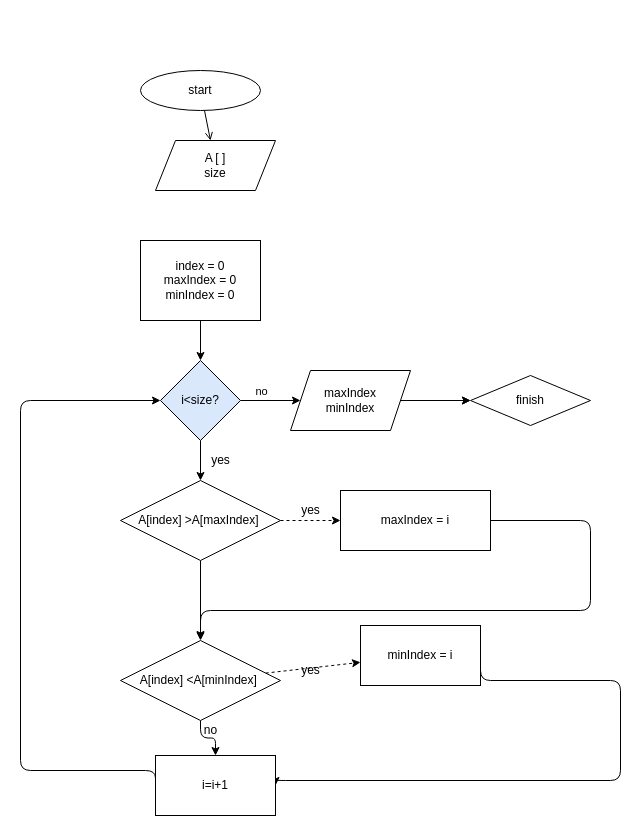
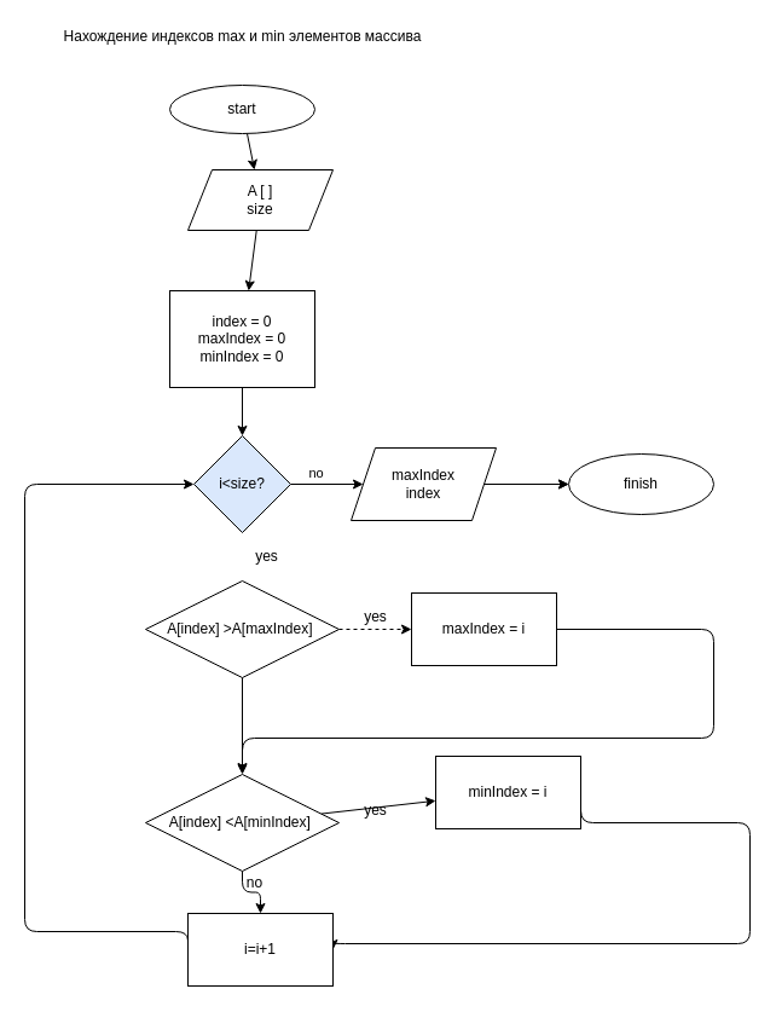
+ <mxCell id="2" value="Нахождение индексов max и min элементов массива" style="text;html=1;align=center;verticalAlign=middle;resizable=0;points=[];autosize=1;strokeColor=none;fillColor=none;" parent="1" vertex="1"><mxGeometry x="45" y="20" width="310" height="20" as="geometry" /></mxCell>
- <mxCell id="3" value="" style="edgeStyle=none;html=1;endArrow=open;" parent="1" source="4" target="6" edge="1"><mxGeometry relative="1" as="geometry" /></mxCell>
+ <mxCell id="3" value="" style="edgeStyle=none;html=1;" parent="1" source="4" target="6" edge="1"><mxGeometry relative="1" as="geometry" /></mxCell>
+ <mxCell id="5" value="" style="edgeStyle=none;html=1;" parent="1" source="6" target="8" edge="1"><mxGeometry relative="1" as="geometry" /></mxCell>
- <mxCell id="19" value="maxIndex&lt;br&gt;minIndex" style="shape=parallelogram;perimeter=parallelogramPerimeter;whiteSpace=wrap;html=1;fixedSize=1;" parent="1" vertex="1"><mxGeometry x="290" y="370" width="120" height="60" as="geometry" /></mxCell>
+ <mxCell id="19" value="maxIndex&lt;br&gt;index" style="shape=parallelogram;perimeter=parallelogramPerimeter;whiteSpace=wrap;html=1;fixedSize=1;" parent="1" vertex="1"><mxGeometry x="290" y="370" width="120" height="60" as="geometry" /></mxCell>
- <mxCell id="14" value="finish" style="rhombus;whiteSpace=wrap;html=1;" parent="1" vertex="1"><mxGeometry x="470" y="375" width="120" height="50" as="geometry" /></mxCell>
+ <mxCell id="14" value="finish" style="ellipse;whiteSpace=wrap;html=1;" parent="1" vertex="1"><mxGeometry x="470" y="375" width="120" height="50" as="geometry" /></mxCell>
- <mxCell id="11" value="" style="edgeStyle=none;html=1;" parent="1" source="12" target="17" edge="1"><mxGeometry relative="1" as="geometry"><Array as="points"><mxPoint x="200" y="480" /></Array></mxGeometry></mxCell>
- <mxCell id="21" value="maxIndex = i" style="whiteSpace=wrap;html=1;" parent="1" vertex="1"><mxGeometry x="340" y="490" width="150" height="60" as="geometry" /></mxCell>
+ <mxCell id="21" value="maxIndex = i" style="whiteSpace=wrap;html=1;" parent="1" vertex="1"><mxGeometry x="340" y="490" width="120" height="60" as="geometry" /></mxCell>
- <mxCell id="22" value="" style="edgeStyle=none;html=1;dashed=1;" parent="1" source="24" target="26" edge="1"><mxGeometry relative="1" as="geometry" /></mxCell>
+ <mxCell id="22" value="" style="edgeStyle=none;html=1;" parent="1" source="24" target="26" edge="1"><mxGeometry relative="1" as="geometry" /></mxCell>
